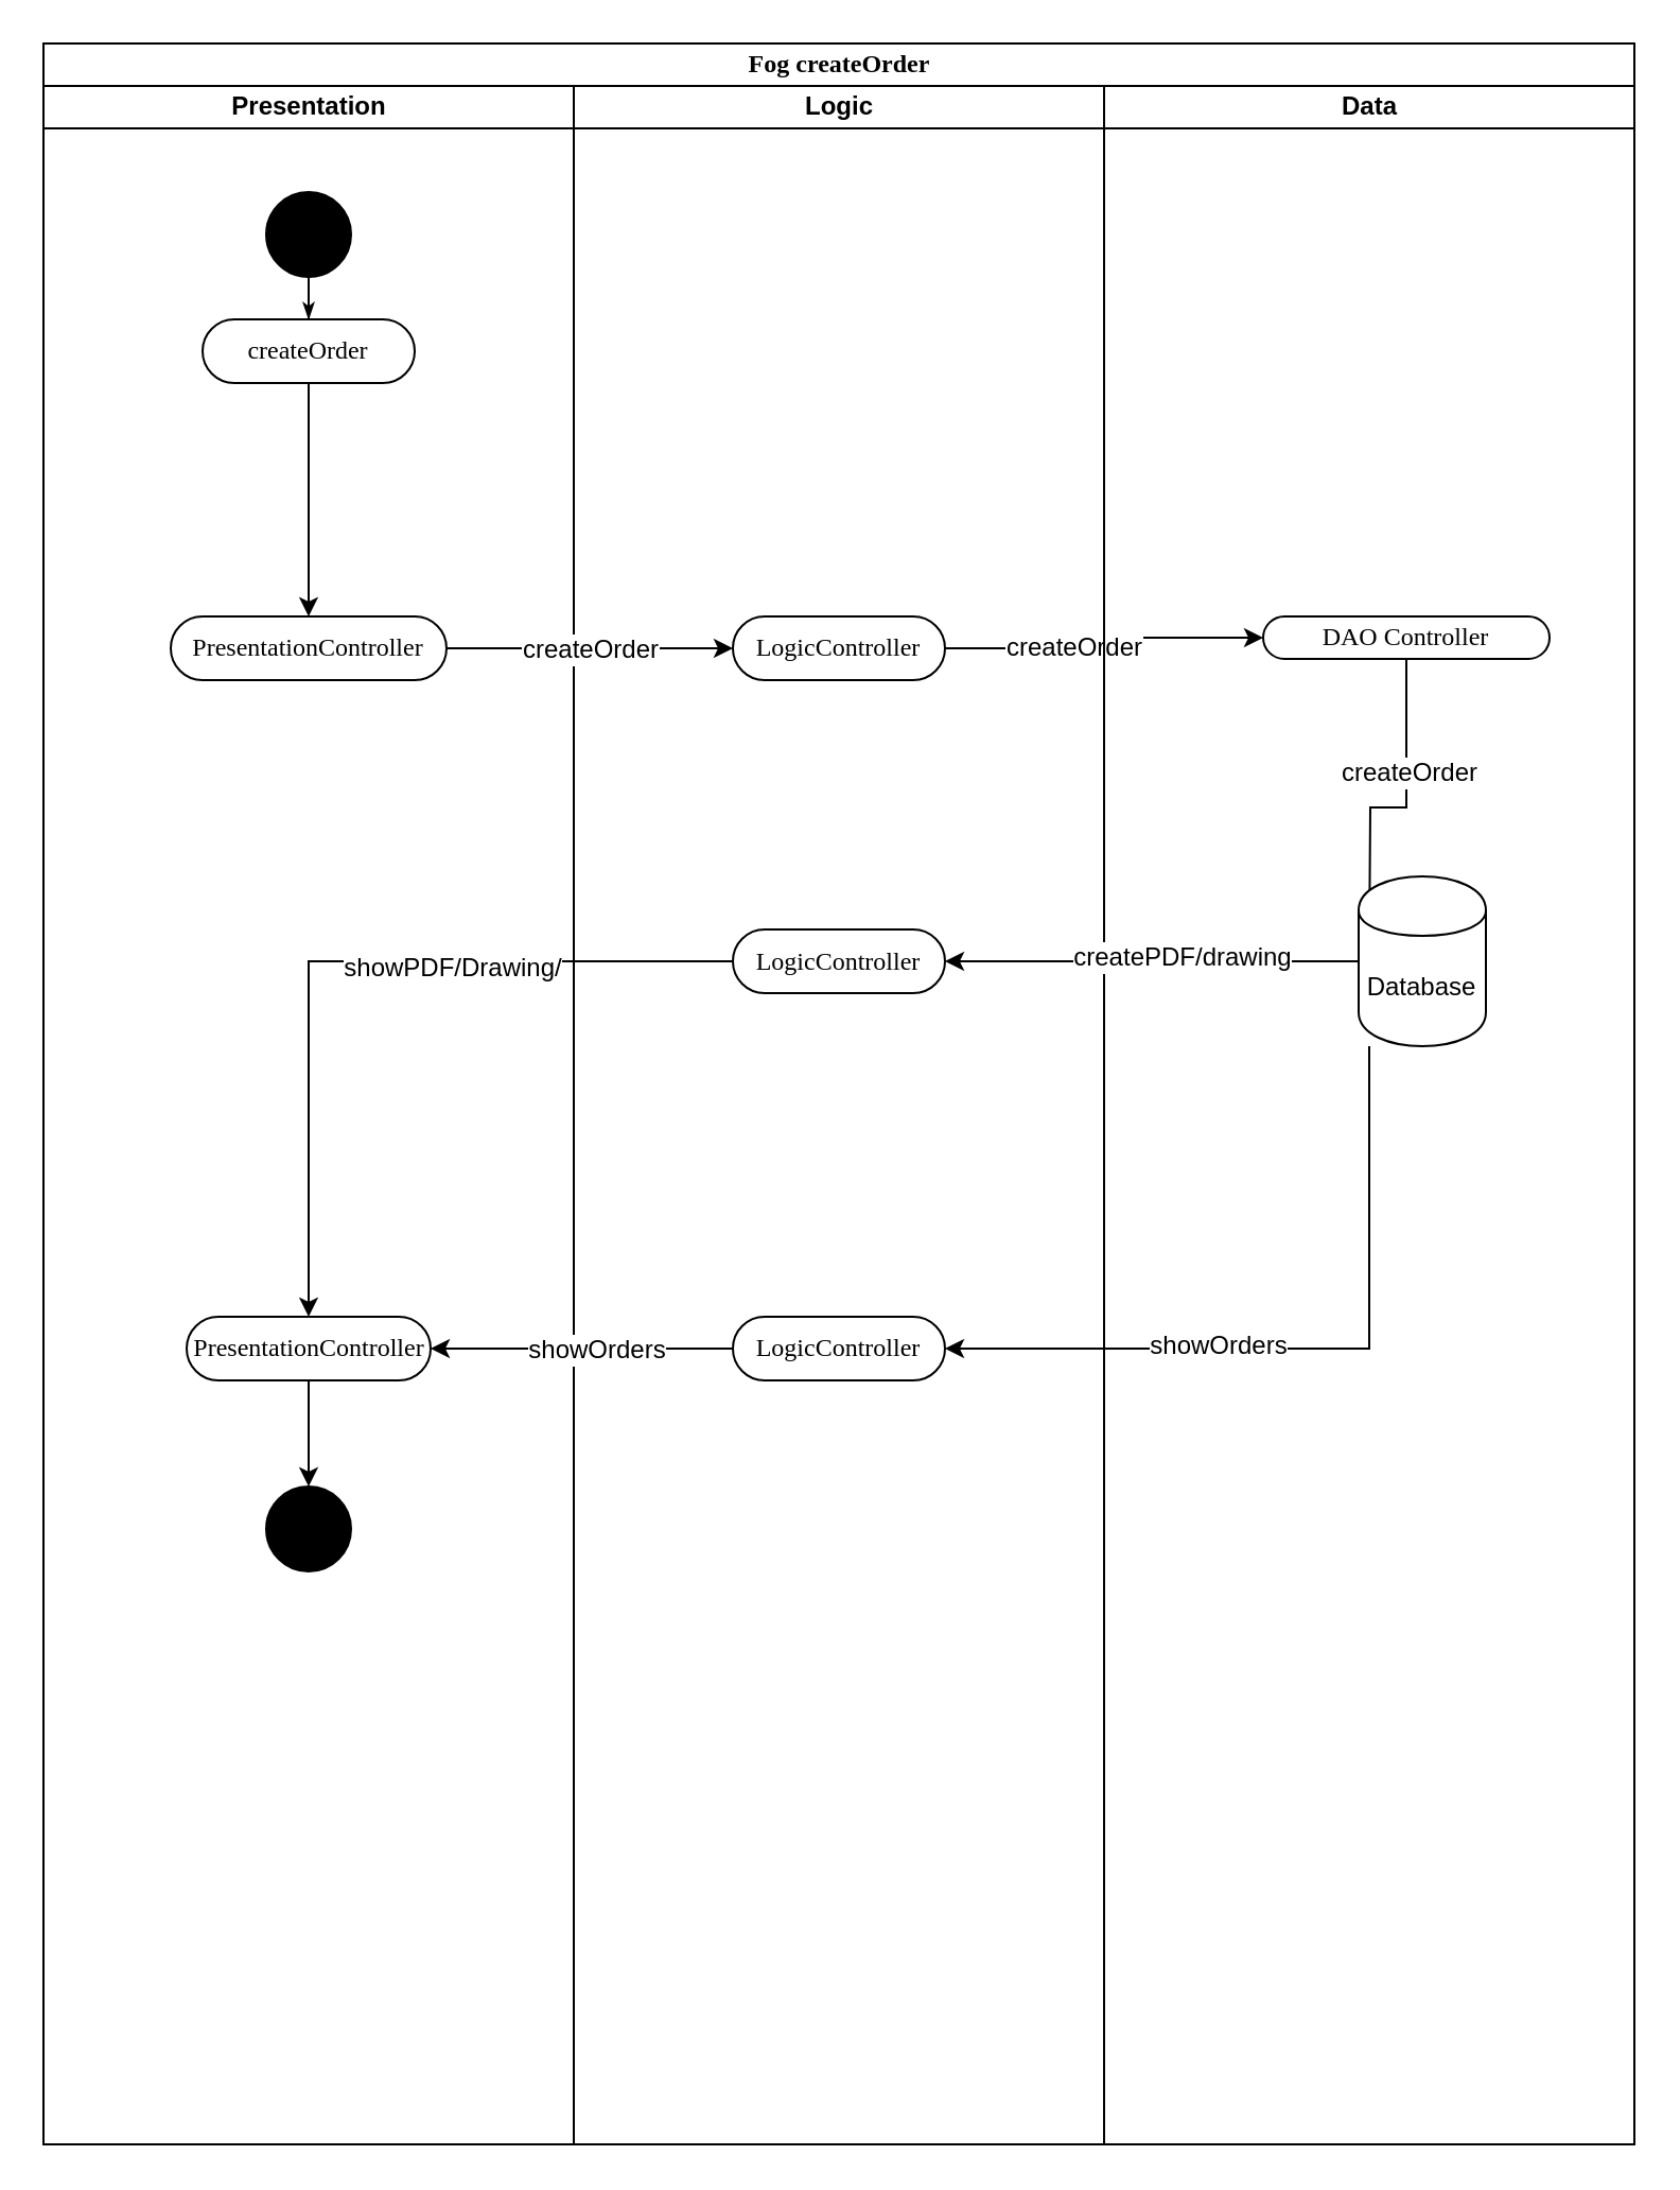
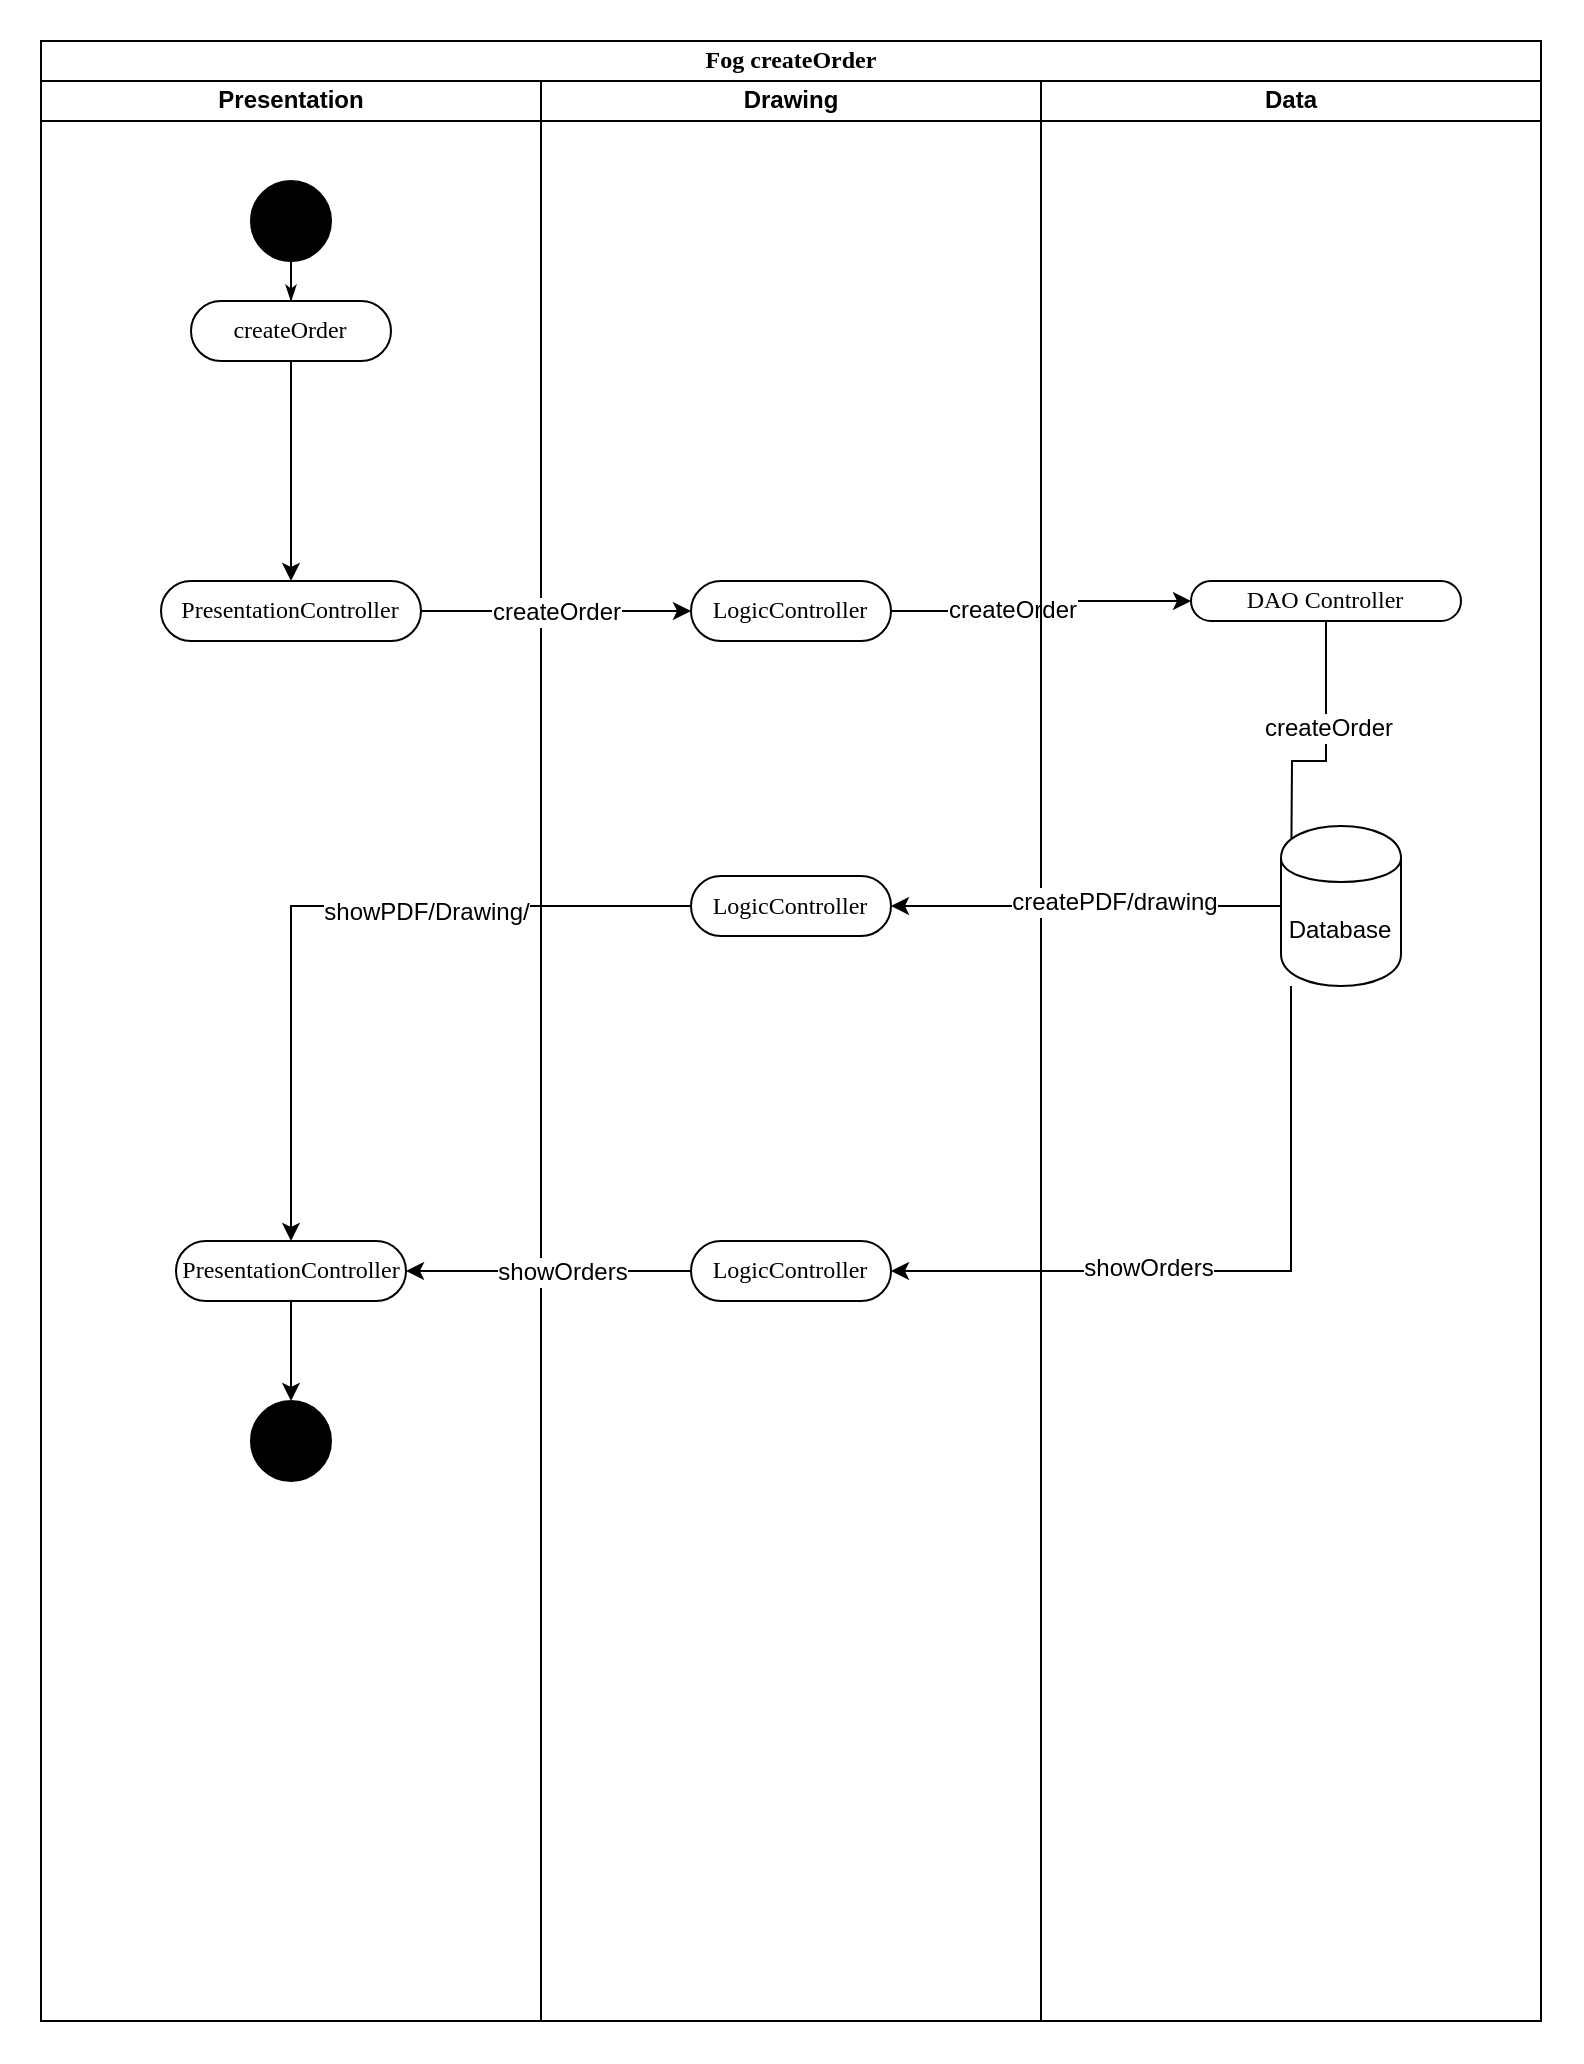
- <mxCell id="10" value="Logic" style="swimlane;html=1;startSize=20;" parent="2" vertex="1"><mxGeometry x="250" y="20" width="250" height="970" as="geometry" /></mxCell>
+ <mxCell id="10" value="Drawing" style="swimlane;html=1;startSize=20;" parent="2" vertex="1"><mxGeometry x="250" y="20" width="250" height="970" as="geometry" /></mxCell>
